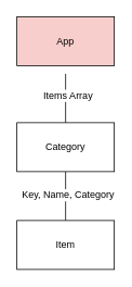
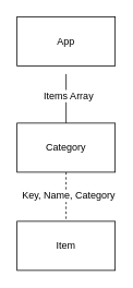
- <mxCell id="2" value="App" style="rounded=0;whiteSpace=wrap;html=1;fillColor=#f8cecc;" vertex="1" parent="1"><mxGeometry x="20" y="20" width="120" height="60" as="geometry" /></mxCell>
+ <mxCell id="2" value="App" style="rounded=0;whiteSpace=wrap;html=1;" vertex="1" parent="1"><mxGeometry x="20" y="20" width="120" height="60" as="geometry" /></mxCell>
- <mxCell id="3" value="" style="endArrow=none;html=1;exitX=0.5;exitY=1;exitDx=0;exitDy=0;" edge="1" parent="1" source="7" target="8"><mxGeometry width="50" height="50" relative="1" as="geometry"><mxPoint x="80" y="280" as="sourcePoint" /><mxPoint x="80" y="210" as="targetPoint" /></mxGeometry></mxCell>
+ <mxCell id="3" value="" style="endArrow=none;html=1;exitX=0.5;exitY=1;exitDx=0;exitDy=0;dashed=1;" edge="1" parent="1" source="7" target="8"><mxGeometry width="50" height="50" relative="1" as="geometry"><mxPoint x="80" y="280" as="sourcePoint" /><mxPoint x="80" y="210" as="targetPoint" /></mxGeometry></mxCell>
